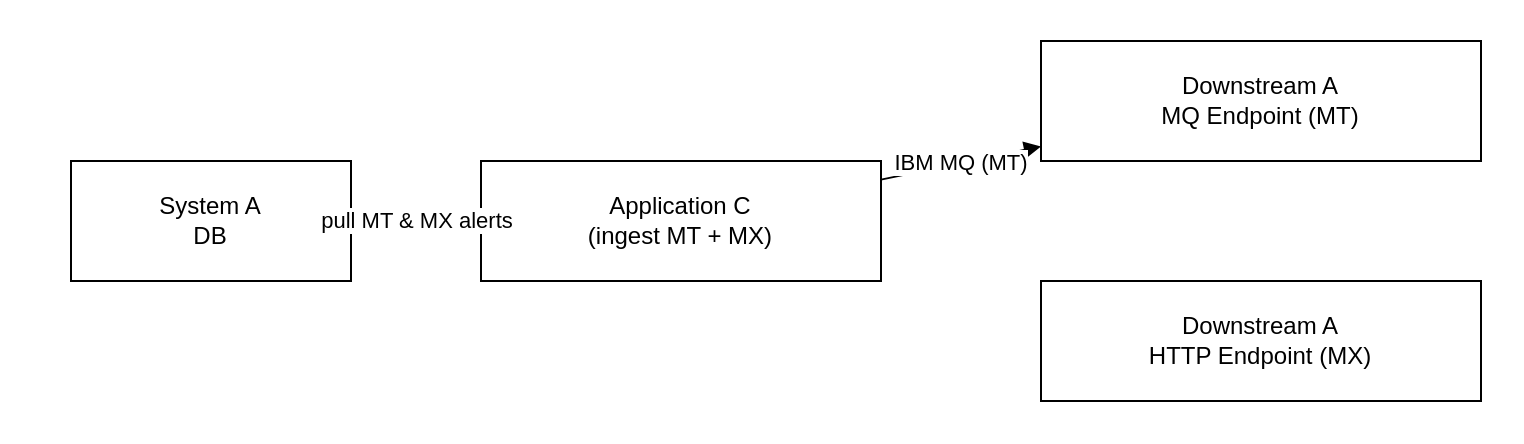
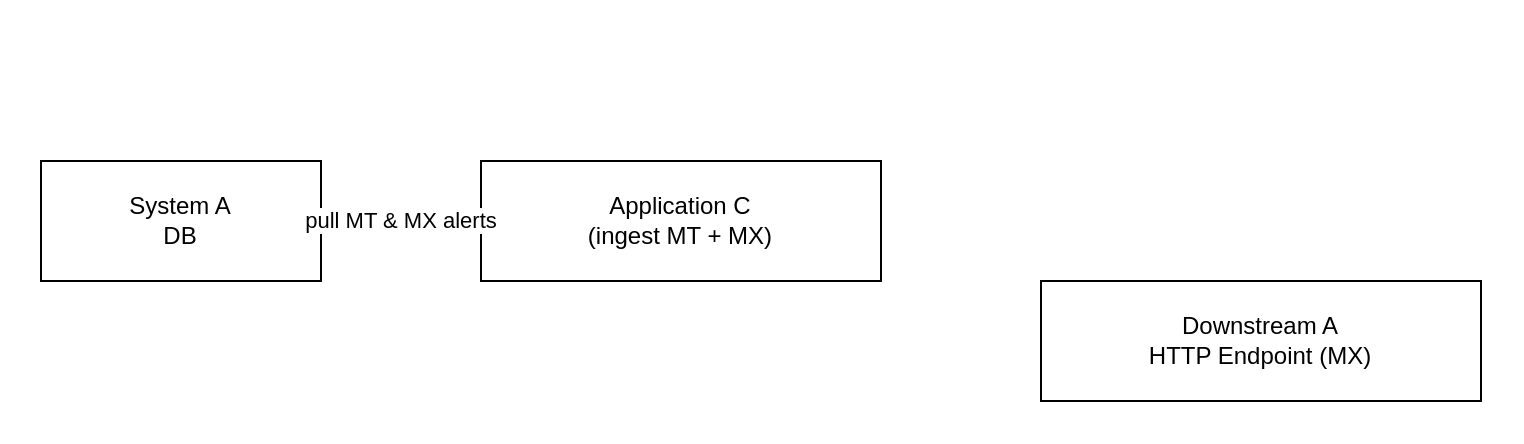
- <mxCell id="4" value="Downstream A&#10;MQ Endpoint (MT)" style="shape=rectangle;whiteSpace=wrap;html=1;" vertex="1" parent="1"><mxGeometry x="520" y="20" width="220" height="60" as="geometry" /></mxCell>
- <mxCell id="7" value="IBM MQ (MT)" style="endArrow=block;html=1;rounded=0;" edge="1" parent="1" source="3" target="4"><mxGeometry relative="1" as="geometry" /></mxCell>
- <mxCell id="2" value="System A&#10;DB" style="shape=rectangle;whiteSpace=wrap;html=1;rounded=0;" vertex="1" parent="1"><mxGeometry x="35" y="80" width="140" height="60" as="geometry" /></mxCell>
+ <mxCell id="2" value="System A&#10;DB" style="shape=rectangle;whiteSpace=wrap;html=1;rounded=0;" vertex="1" parent="1"><mxGeometry x="20" y="80" width="140" height="60" as="geometry" /></mxCell>
